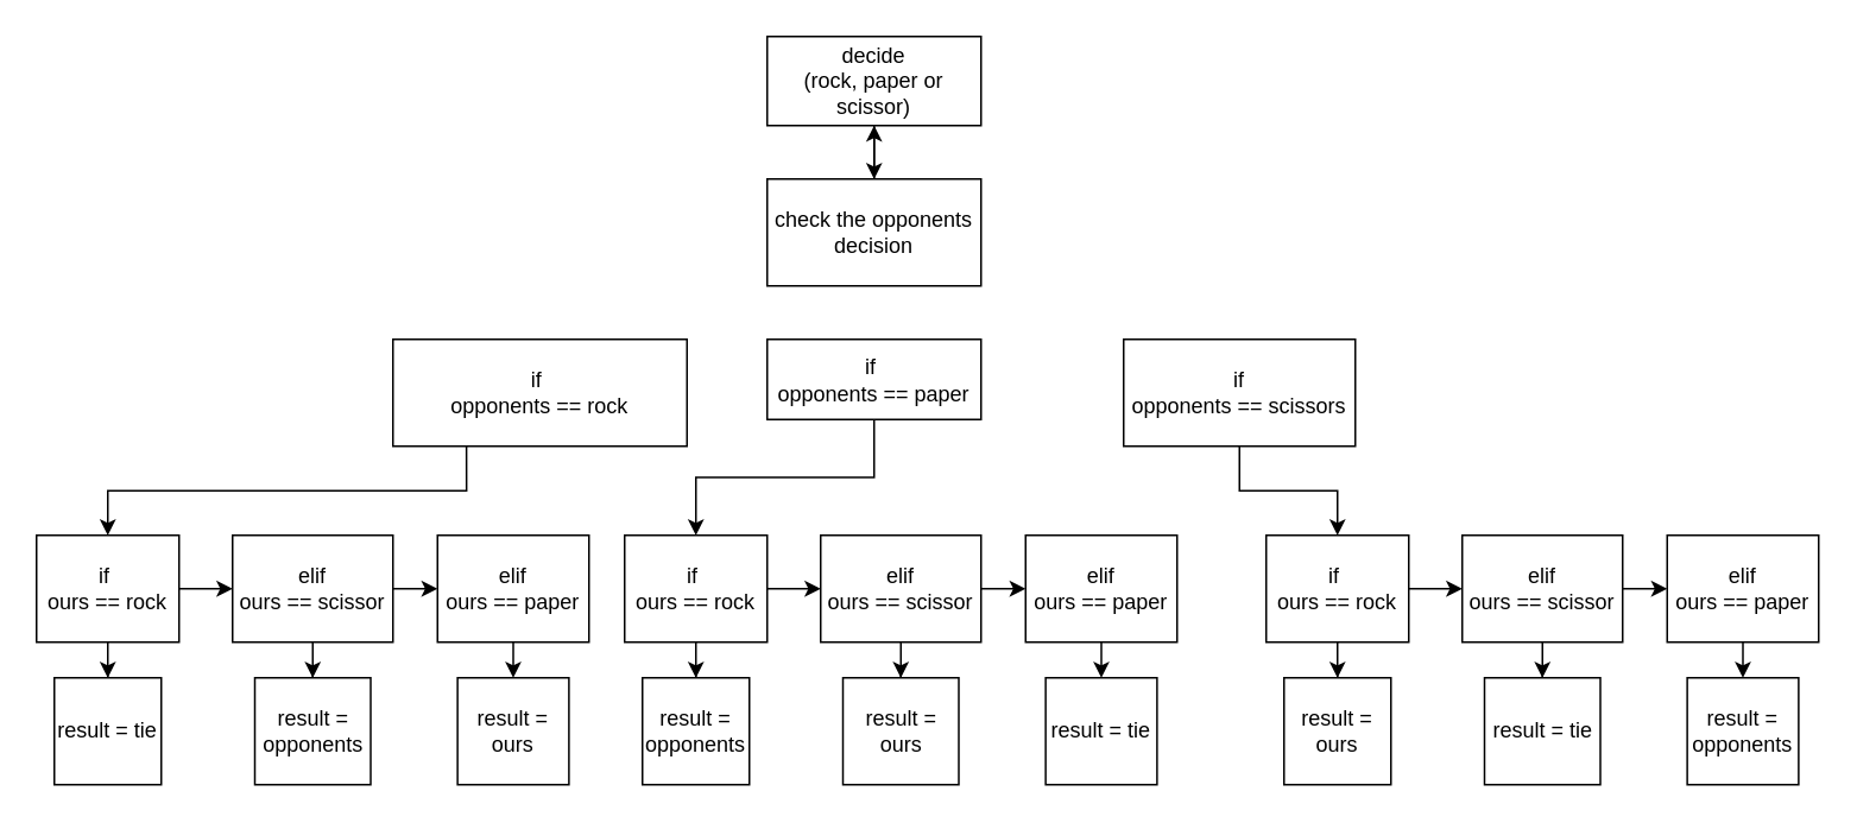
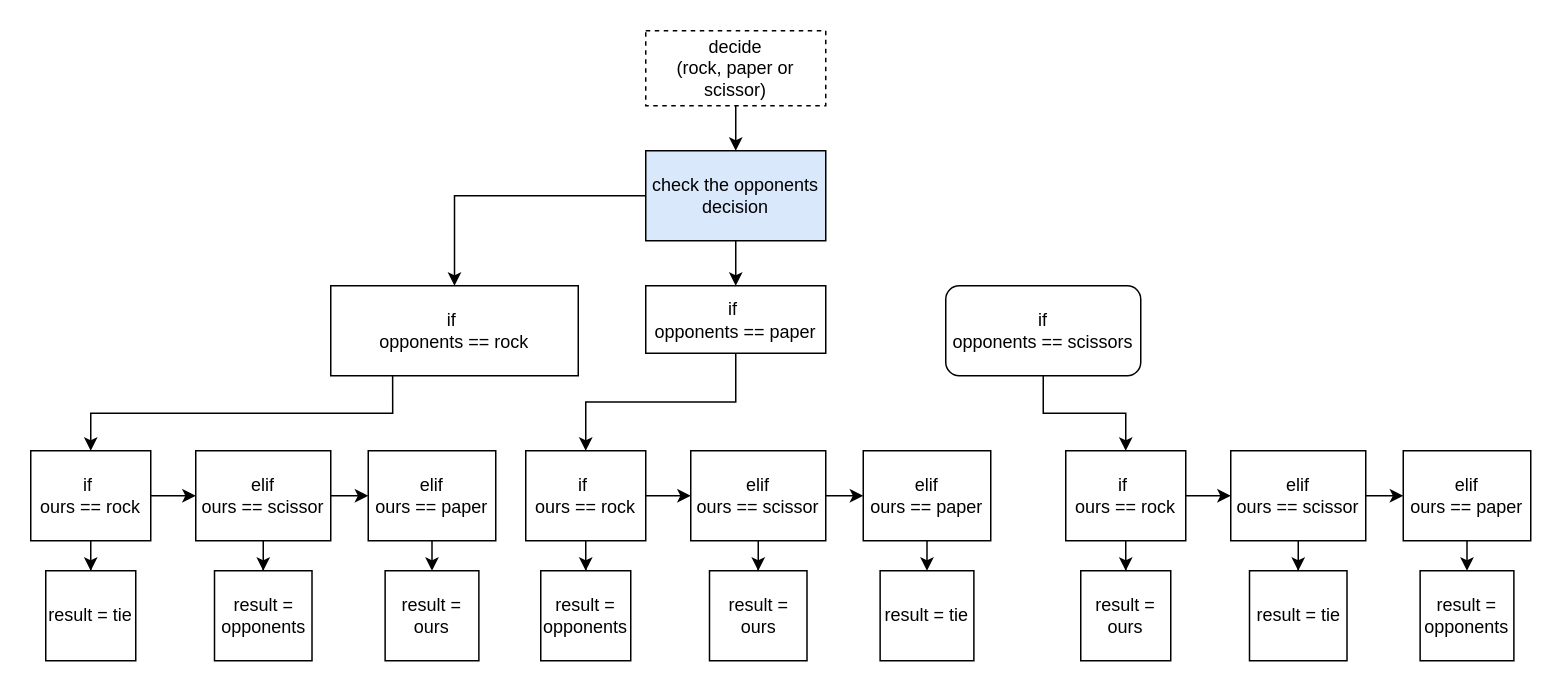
- <mxCell id="3" value="decide&lt;div&gt;(rock, paper or scissor)&lt;/div&gt;" style="rounded=0;whiteSpace=wrap;html=1;" vertex="1" parent="1"><mxGeometry x="430" y="20" width="120" height="50" as="geometry" /></mxCell>
+ <mxCell id="3" value="decide&lt;div&gt;(rock, paper or scissor)&lt;/div&gt;" style="rounded=0;whiteSpace=wrap;html=1;dashed=1;" vertex="1" parent="1"><mxGeometry x="430" y="20" width="120" height="50" as="geometry" /></mxCell>
- <mxCell id="7" value="" style="edgeStyle=orthogonalEdgeStyle;rounded=0;orthogonalLoop=1;jettySize=auto;html=1;" edge="1" parent="1" source="8" target="3"><mxGeometry relative="1" as="geometry" /></mxCell>
+ <mxCell id="7" value="" style="edgeStyle=orthogonalEdgeStyle;rounded=0;orthogonalLoop=1;jettySize=auto;html=1;" edge="1" parent="1" source="8" target="12"><mxGeometry relative="1" as="geometry" /></mxCell>
+ <mxCell id="6" style="edgeStyle=orthogonalEdgeStyle;rounded=0;orthogonalLoop=1;jettySize=auto;html=1;" edge="1" parent="1" source="8" target="5"><mxGeometry relative="1" as="geometry" /></mxCell>
- <mxCell id="8" value="check the opponents decision" style="rounded=0;whiteSpace=wrap;html=1;" vertex="1" parent="1"><mxGeometry x="430" y="100" width="120" height="60" as="geometry" /></mxCell>
+ <mxCell id="8" value="check the opponents decision" style="rounded=0;whiteSpace=wrap;html=1;fillColor=#dae8fc;" vertex="1" parent="1"><mxGeometry x="430" y="100" width="120" height="60" as="geometry" /></mxCell>
- <mxCell id="10" value="if&lt;div&gt;opponents == scissors&lt;/div&gt;" style="rounded=0;whiteSpace=wrap;html=1;" vertex="1" parent="1"><mxGeometry x="630" y="190" width="130" height="60" as="geometry" /></mxCell>
+ <mxCell id="10" value="if&lt;div&gt;opponents == scissors&lt;/div&gt;" style="whiteSpace=wrap;html=1;rounded=1;" vertex="1" parent="1"><mxGeometry x="630" y="190" width="130" height="60" as="geometry" /></mxCell>
